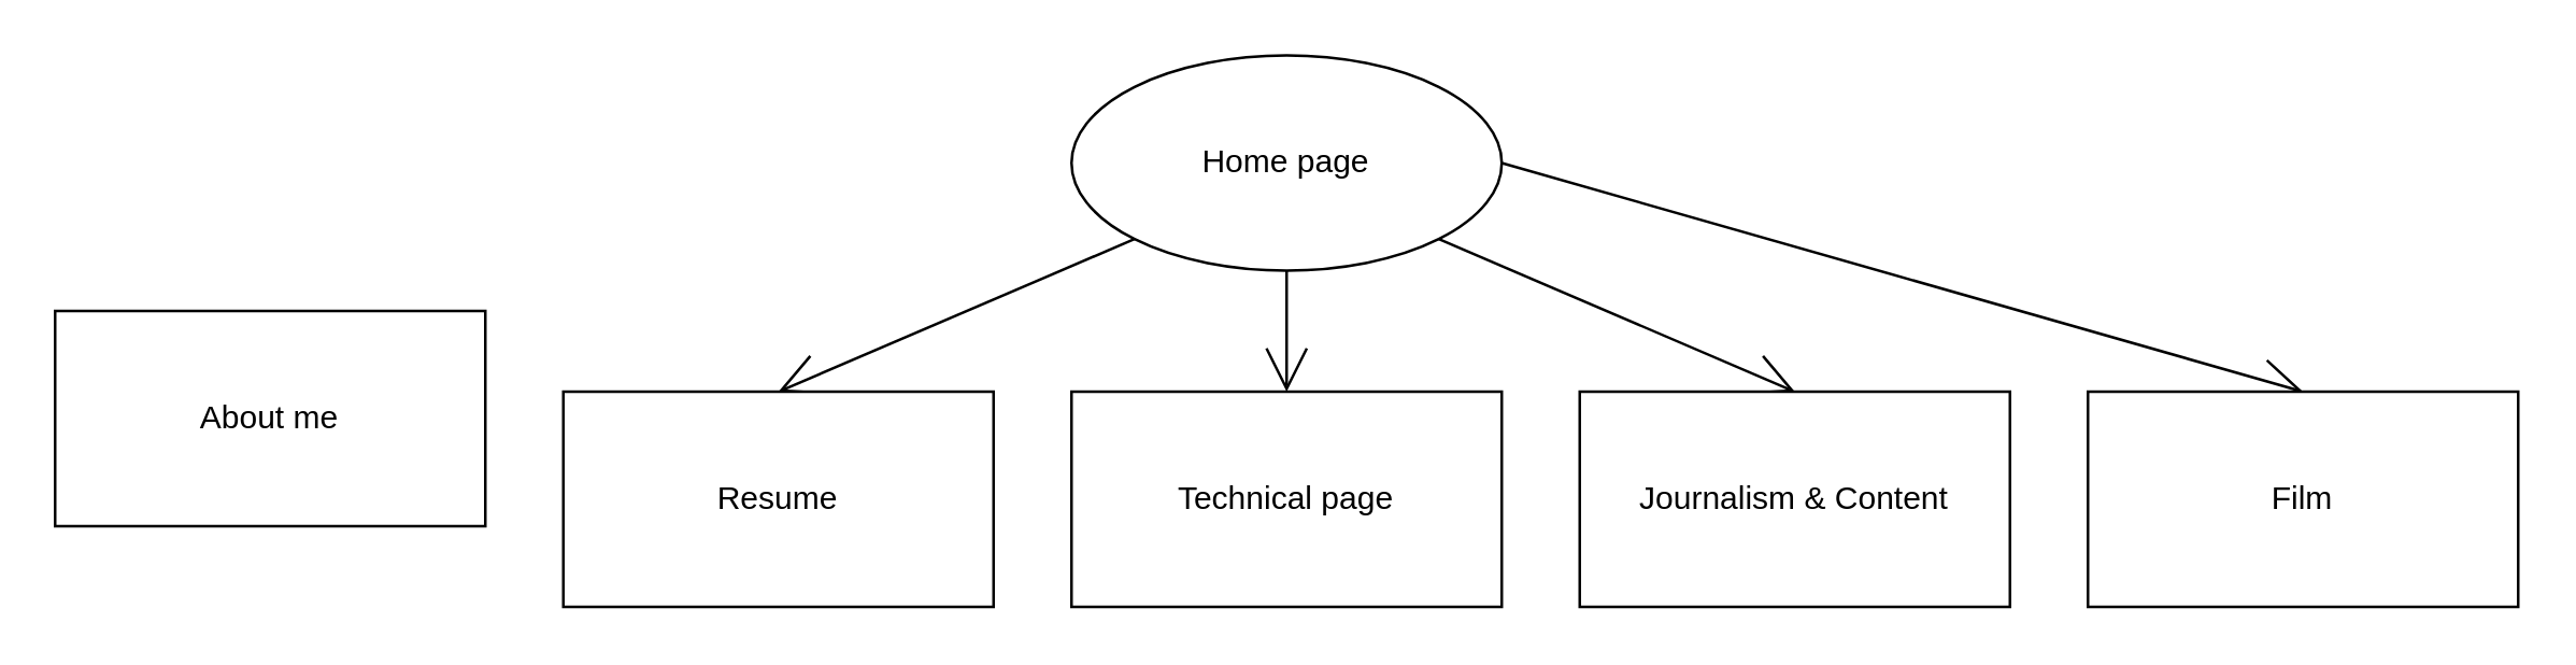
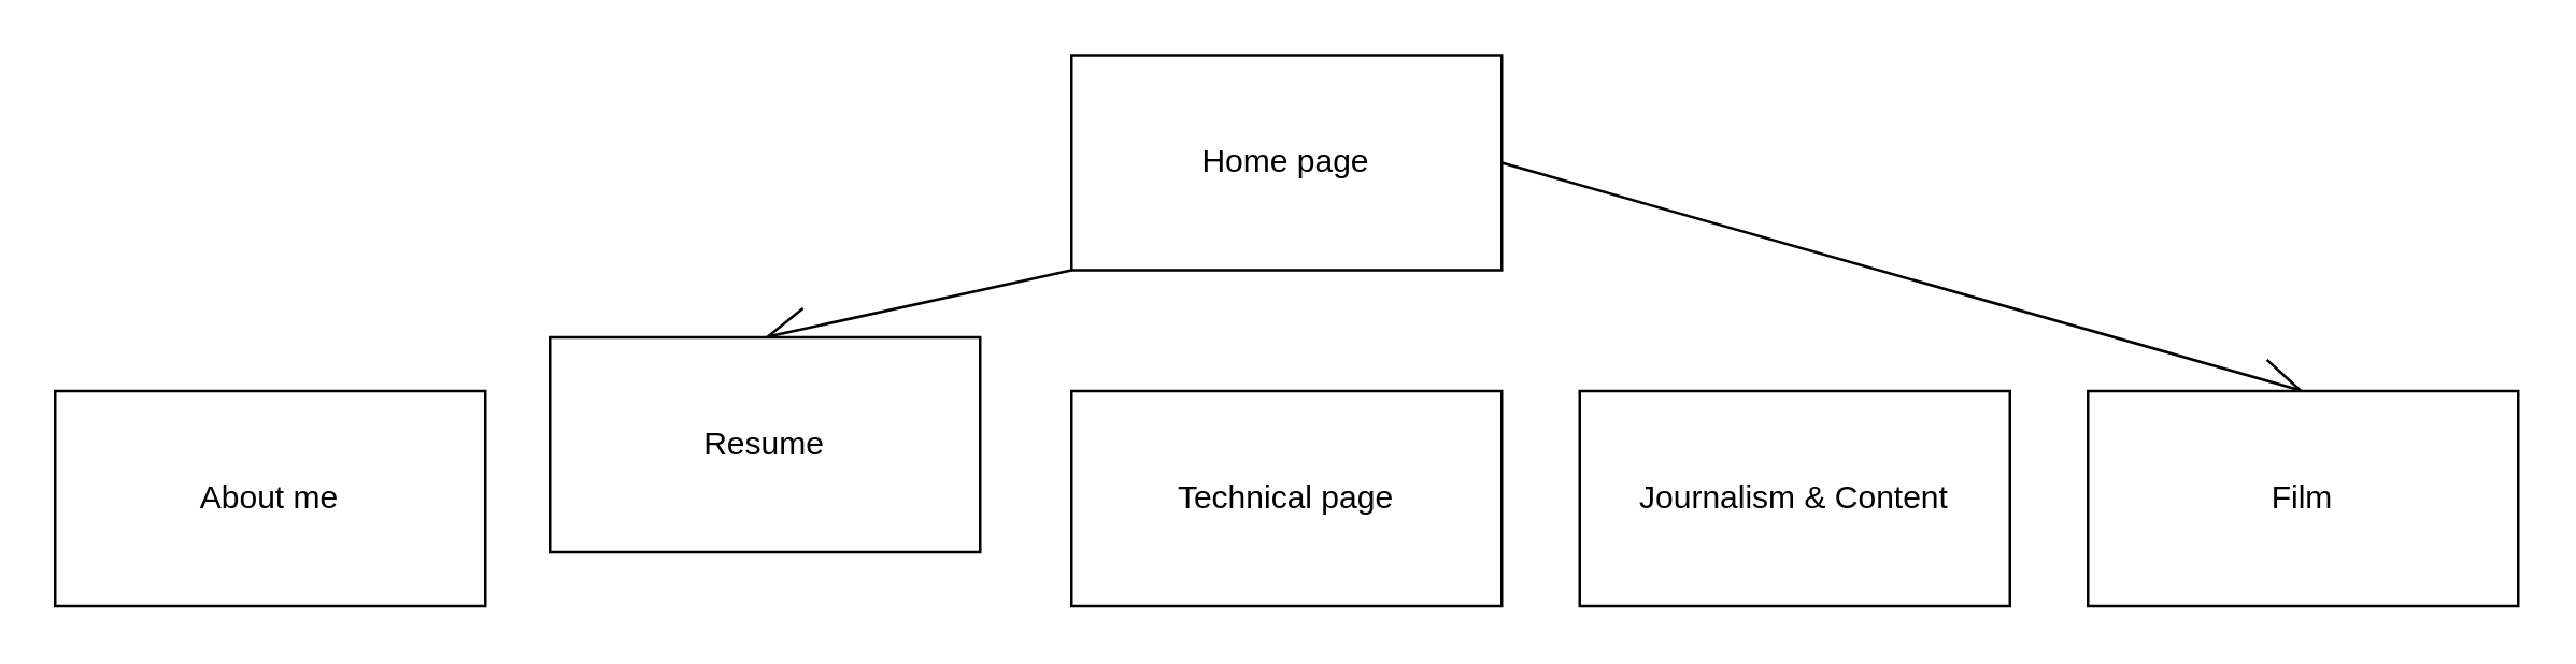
- <mxCell id="6" value="Home page" style="ellipse;whiteSpace=wrap;html=1;hachureGap=4;" vertex="1" parent="1"><mxGeometry x="398" y="20" width="160" height="80" as="geometry" /></mxCell>
+ <mxCell id="6" value="Home page" style="rounded=0;whiteSpace=wrap;html=1;hachureGap=4;" vertex="1" parent="1"><mxGeometry x="398" y="20" width="160" height="80" as="geometry" /></mxCell>
- <mxCell id="4" style="edgeStyle=none;curved=1;rounded=0;orthogonalLoop=1;jettySize=auto;html=1;exitX=1;exitY=1;exitDx=0;exitDy=0;entryX=0.5;entryY=0;entryDx=0;entryDy=0;endArrow=open;startSize=14;endSize=14;sourcePerimeterSpacing=8;targetPerimeterSpacing=8;" edge="1" parent="1" source="6" target="8"><mxGeometry relative="1" as="geometry" /></mxCell>
- <mxCell id="3" style="edgeStyle=none;curved=1;rounded=0;orthogonalLoop=1;jettySize=auto;html=1;exitX=0.5;exitY=1;exitDx=0;exitDy=0;entryX=0.5;entryY=0;entryDx=0;entryDy=0;endArrow=open;startSize=14;endSize=14;sourcePerimeterSpacing=8;targetPerimeterSpacing=8;" edge="1" parent="1" source="6" target="9"><mxGeometry relative="1" as="geometry" /></mxCell>
- <mxCell id="10" value="About me" style="rounded=0;whiteSpace=wrap;html=1;hachureGap=4;" vertex="1" parent="1"><mxGeometry x="20" y="115" width="160" height="80" as="geometry" /></mxCell>
+ <mxCell id="10" value="About me" style="rounded=0;whiteSpace=wrap;html=1;hachureGap=4;" vertex="1" parent="1"><mxGeometry x="20" y="145" width="160" height="80" as="geometry" /></mxCell>
- <mxCell id="11" value="Resume" style="rounded=0;whiteSpace=wrap;html=1;hachureGap=4;" vertex="1" parent="1"><mxGeometry x="209" y="145" width="160" height="80" as="geometry" /></mxCell>
+ <mxCell id="11" value="Resume" style="rounded=0;whiteSpace=wrap;html=1;hachureGap=4;" vertex="1" parent="1"><mxGeometry x="204" y="125" width="160" height="80" as="geometry" /></mxCell>
